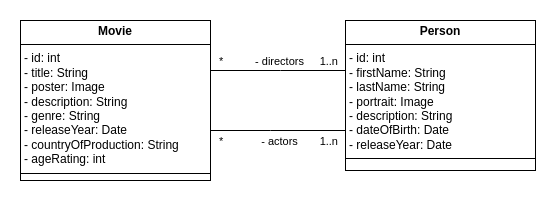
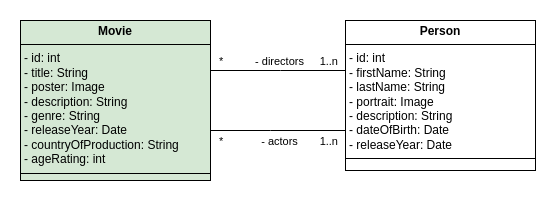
- <mxCell id="10" value="&lt;p style=&quot;margin:0px;margin-top:4px;text-align:center;&quot;&gt;&lt;b&gt;Movie&lt;/b&gt;&lt;/p&gt;&lt;hr size=&quot;1&quot; style=&quot;border-style:solid;&quot;&gt;&lt;p style=&quot;margin:0px;margin-left:4px;&quot;&gt;- id: int&lt;/p&gt;&lt;p style=&quot;margin:0px;margin-left:4px;&quot;&gt;- title: String&lt;/p&gt;&lt;p style=&quot;margin:0px;margin-left:4px;&quot;&gt;- poster: Image&lt;/p&gt;&lt;p style=&quot;margin:0px;margin-left:4px;&quot;&gt;- description: String&lt;/p&gt;&lt;p style=&quot;margin:0px;margin-left:4px;&quot;&gt;- genre: String&lt;/p&gt;&lt;p style=&quot;margin:0px;margin-left:4px;&quot;&gt;- releaseYear: Date&lt;/p&gt;&lt;p style=&quot;margin:0px;margin-left:4px;&quot;&gt;- countryOfProduction: String&lt;/p&gt;&lt;p style=&quot;margin:0px;margin-left:4px;&quot;&gt;- ageRating: int&lt;/p&gt;&lt;hr size=&quot;1&quot; style=&quot;border-style:solid;&quot;&gt;&lt;p style=&quot;margin:0px;margin-left:4px;&quot;&gt;&lt;br&gt;&lt;/p&gt;" style="verticalAlign=top;align=left;overflow=fill;html=1;whiteSpace=wrap;" vertex="1" parent="1"><mxGeometry x="20" y="20" width="190" height="160" as="geometry" /></mxCell>
+ <mxCell id="10" value="&lt;p style=&quot;margin:0px;margin-top:4px;text-align:center;&quot;&gt;&lt;b&gt;Movie&lt;/b&gt;&lt;/p&gt;&lt;hr size=&quot;1&quot; style=&quot;border-style:solid;&quot;&gt;&lt;p style=&quot;margin:0px;margin-left:4px;&quot;&gt;- id: int&lt;/p&gt;&lt;p style=&quot;margin:0px;margin-left:4px;&quot;&gt;- title: String&lt;/p&gt;&lt;p style=&quot;margin:0px;margin-left:4px;&quot;&gt;- poster: Image&lt;/p&gt;&lt;p style=&quot;margin:0px;margin-left:4px;&quot;&gt;- description: String&lt;/p&gt;&lt;p style=&quot;margin:0px;margin-left:4px;&quot;&gt;- genre: String&lt;/p&gt;&lt;p style=&quot;margin:0px;margin-left:4px;&quot;&gt;- releaseYear: Date&lt;/p&gt;&lt;p style=&quot;margin:0px;margin-left:4px;&quot;&gt;- countryOfProduction: String&lt;/p&gt;&lt;p style=&quot;margin:0px;margin-left:4px;&quot;&gt;- ageRating: int&lt;/p&gt;&lt;hr size=&quot;1&quot; style=&quot;border-style:solid;&quot;&gt;&lt;p style=&quot;margin:0px;margin-left:4px;&quot;&gt;&lt;br&gt;&lt;/p&gt;" style="verticalAlign=top;align=left;overflow=fill;html=1;whiteSpace=wrap;fillColor=#d5e8d4;" vertex="1" parent="1"><mxGeometry x="20" y="20" width="190" height="160" as="geometry" /></mxCell>
